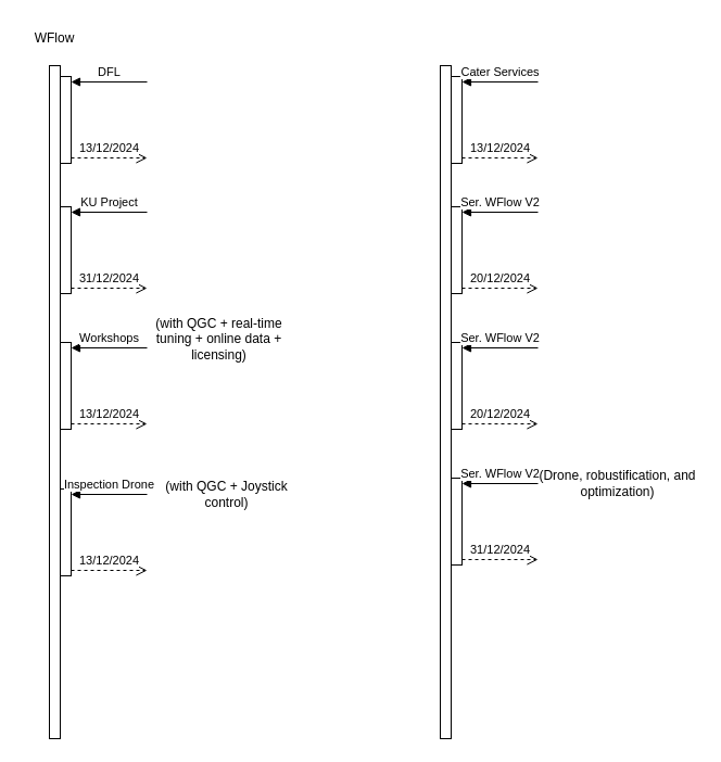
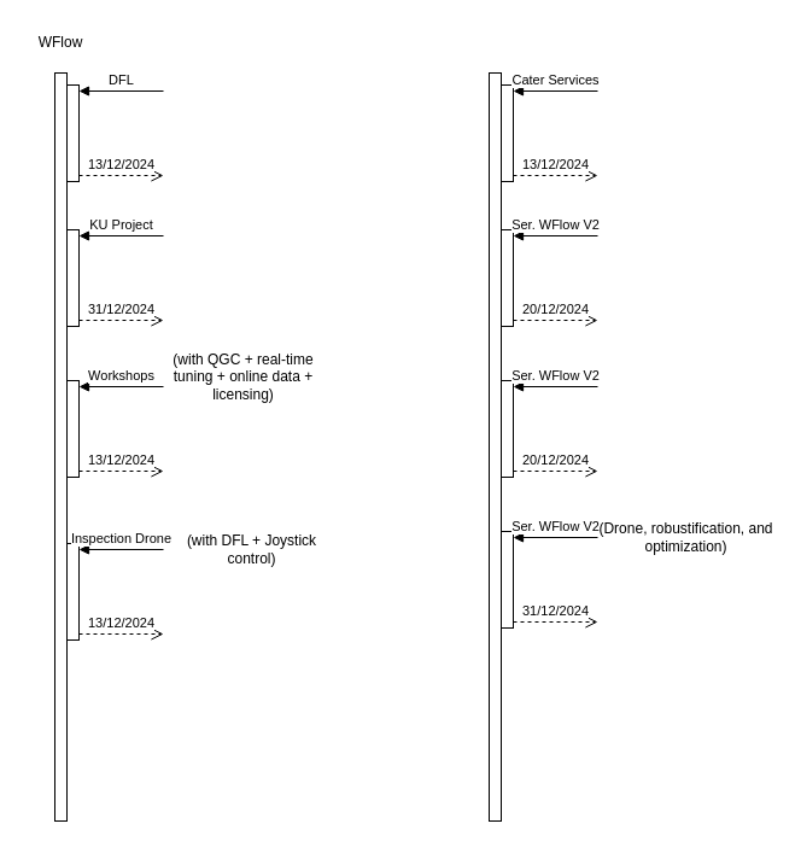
- <mxCell id="17" value="(with QGC + Joystick control)" style="text;html=1;align=center;verticalAlign=middle;whiteSpace=wrap;rounded=0;" vertex="1" parent="1"><mxGeometry x="135" y="440" width="147" height="30" as="geometry" /></mxCell>
+ <mxCell id="17" value="(with DFL + Joystick control)" style="text;html=1;align=center;verticalAlign=middle;whiteSpace=wrap;rounded=0;" vertex="1" parent="1"><mxGeometry x="135" y="440" width="147" height="30" as="geometry" /></mxCell>
